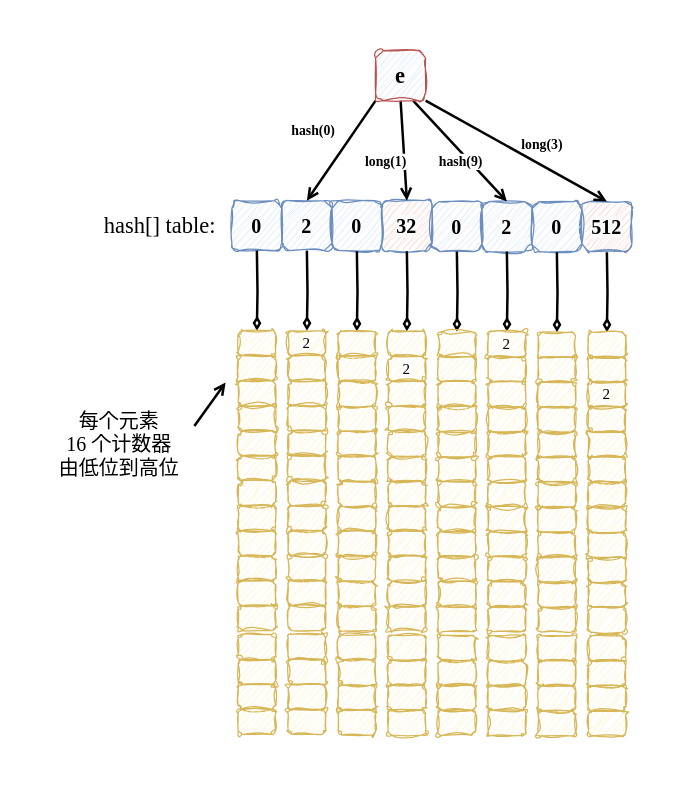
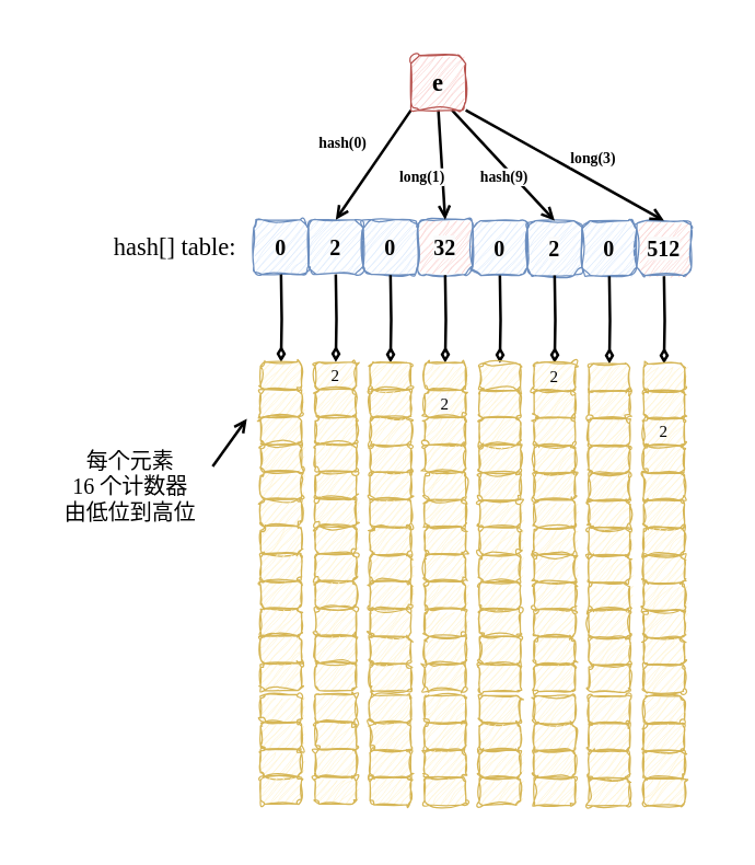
- <mxCell id="155" value="&lt;b style=&quot;border-color: var(--border-color); font-size: 18px;&quot;&gt;&lt;font face=&quot;Comic Sans MS&quot;&gt;e&lt;/font&gt;&lt;/b&gt;" style="rounded=1;whiteSpace=wrap;html=1;fillColor=#dae8fc;strokeColor=#b85450;sketch=1;curveFitting=1;jiggle=2;fontFamily=Helvetica;fontSize=11;fontColor=default;labelBackgroundColor=none;" parent="1" vertex="1"><mxGeometry x="300" y="40" width="40" height="40" as="geometry" /></mxCell>
+ <mxCell id="155" value="&lt;b style=&quot;border-color: var(--border-color); font-size: 18px;&quot;&gt;&lt;font face=&quot;Comic Sans MS&quot;&gt;e&lt;/font&gt;&lt;/b&gt;" style="rounded=1;whiteSpace=wrap;html=1;fillColor=#f8cecc;strokeColor=#b85450;sketch=1;curveFitting=1;jiggle=2;fontFamily=Helvetica;fontSize=11;fontColor=default;labelBackgroundColor=none;" parent="1" vertex="1"><mxGeometry x="300" y="40" width="40" height="40" as="geometry" /></mxCell>
